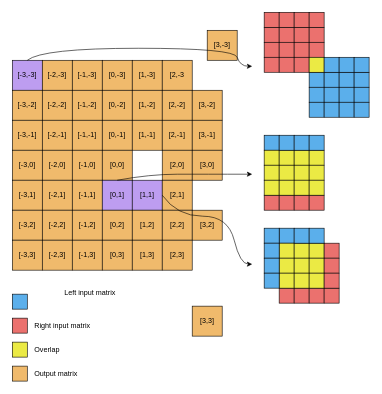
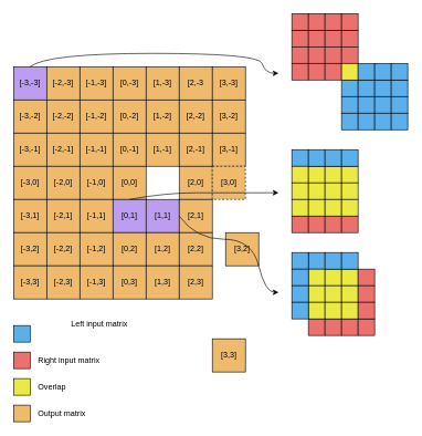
- <mxCell id="8" value="[3,-3]" style="rounded=0;whiteSpace=wrap;html=1;fillColor=#F0BA6C;" parent="1" vertex="1"><mxGeometry x="345" y="50" width="50" height="50" as="geometry" /></mxCell>
+ <mxCell id="8" value="[3,-3]" style="rounded=0;whiteSpace=wrap;html=1;fillColor=#F0BA6C;" parent="1" vertex="1"><mxGeometry x="320" y="100" width="50" height="50" as="geometry" /></mxCell>
- <mxCell id="28" value="[3,0]" style="rounded=0;whiteSpace=wrap;html=1;fillColor=#F0BA6C;" parent="1" vertex="1"><mxGeometry x="320" y="250" width="50" height="50" as="geometry" /></mxCell>
+ <mxCell id="28" value="[3,0]" style="rounded=0;whiteSpace=wrap;html=1;fillColor=#F0BA6C;dashed=1;" parent="1" vertex="1"><mxGeometry x="320" y="250" width="50" height="50" as="geometry" /></mxCell>
- <mxCell id="41" value="[3,2]" style="rounded=0;whiteSpace=wrap;html=1;fillColor=#F0BA6C;" parent="1" vertex="1"><mxGeometry x="320" y="350" width="50" height="50" as="geometry" /></mxCell>
+ <mxCell id="41" value="[3,2]" style="rounded=0;whiteSpace=wrap;html=1;fillColor=#F0BA6C;" parent="1" vertex="1"><mxGeometry x="340" y="350" width="50" height="50" as="geometry" /></mxCell>
